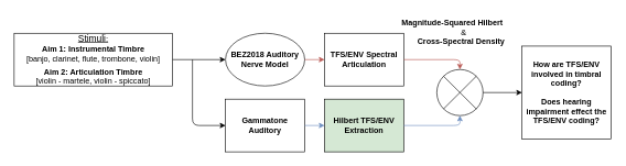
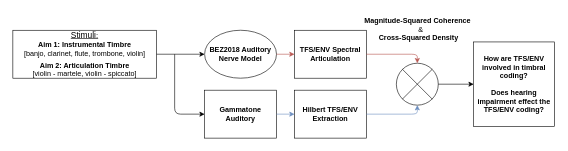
- <mxCell id="9" value="&lt;div&gt;&lt;b&gt;Magnitude-Squared Hilbert&lt;/b&gt;&lt;/div&gt;" style="text;whiteSpace=wrap;html=1;" vertex="1" parent="1"><mxGeometry x="605" y="20" width="200" height="30" as="geometry" /></mxCell>
+ <mxCell id="9" value="&lt;div&gt;&lt;b&gt;Magnitude-Squared Coherence&lt;/b&gt;&lt;/div&gt;" style="text;whiteSpace=wrap;html=1;" vertex="1" parent="1"><mxGeometry x="605" y="20" width="200" height="30" as="geometry" /></mxCell>
- <mxCell id="10" value="&lt;b&gt;Cross-Spectral Density&lt;/b&gt;" style="text;whiteSpace=wrap;html=1;" vertex="1" parent="1"><mxGeometry x="629" y="49" width="160" height="30" as="geometry" /></mxCell>
+ <mxCell id="10" value="&lt;b&gt;Cross-Squared Density&lt;/b&gt;" style="text;whiteSpace=wrap;html=1;" vertex="1" parent="1"><mxGeometry x="629" y="49" width="160" height="30" as="geometry" /></mxCell>
- <mxCell id="13" value="Hilbert TFS/ENV Extraction" style="rounded=0;whiteSpace=wrap;html=1;fontStyle=1;fillColor=#d5e8d4;" vertex="1" parent="1"><mxGeometry x="490" y="150" width="120" height="80" as="geometry" /></mxCell>
+ <mxCell id="13" value="Hilbert TFS/ENV Extraction" style="rounded=0;whiteSpace=wrap;html=1;fontStyle=1" vertex="1" parent="1"><mxGeometry x="490" y="150" width="120" height="80" as="geometry" /></mxCell>
